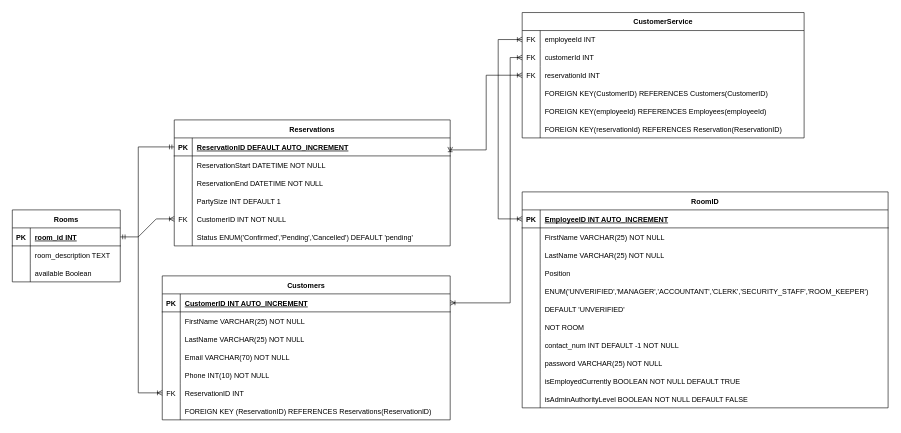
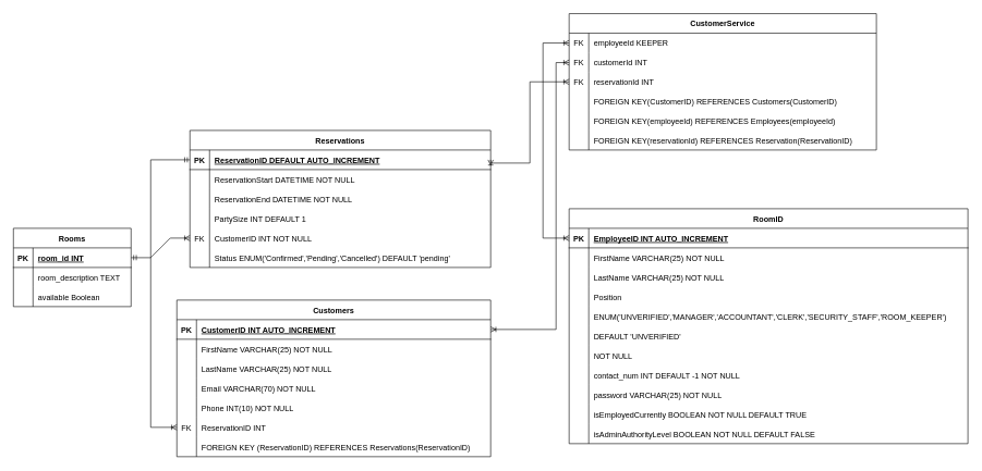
- <mxCell id="90" value="employeeId INT" style="shape=partialRectangle;overflow=hidden;connectable=0;fillColor=none;align=left;strokeColor=inherit;top=0;left=0;bottom=0;right=0;spacingLeft=6;" vertex="1" parent="88"><mxGeometry x="30" width="440" height="30" as="geometry"><mxRectangle width="440" height="30" as="alternateBounds" /></mxGeometry></mxCell>
+ <mxCell id="90" value="employeeId KEEPER" style="shape=partialRectangle;overflow=hidden;connectable=0;fillColor=none;align=left;strokeColor=inherit;top=0;left=0;bottom=0;right=0;spacingLeft=6;" vertex="1" parent="88"><mxGeometry x="30" width="440" height="30" as="geometry"><mxRectangle width="440" height="30" as="alternateBounds" /></mxGeometry></mxCell>
- <mxCell id="23" value="NOT ROOM" style="shape=partialRectangle;overflow=hidden;connectable=0;fillColor=none;align=left;strokeColor=inherit;top=0;left=0;bottom=0;right=0;spacingLeft=6;" parent="21" vertex="1"><mxGeometry x="30" width="580" height="30" as="geometry"><mxRectangle width="580" height="30" as="alternateBounds" /></mxGeometry></mxCell>
+ <mxCell id="23" value="NOT NULL" style="shape=partialRectangle;overflow=hidden;connectable=0;fillColor=none;align=left;strokeColor=inherit;top=0;left=0;bottom=0;right=0;spacingLeft=6;" parent="21" vertex="1"><mxGeometry x="30" width="580" height="30" as="geometry"><mxRectangle width="580" height="30" as="alternateBounds" /></mxGeometry></mxCell>
